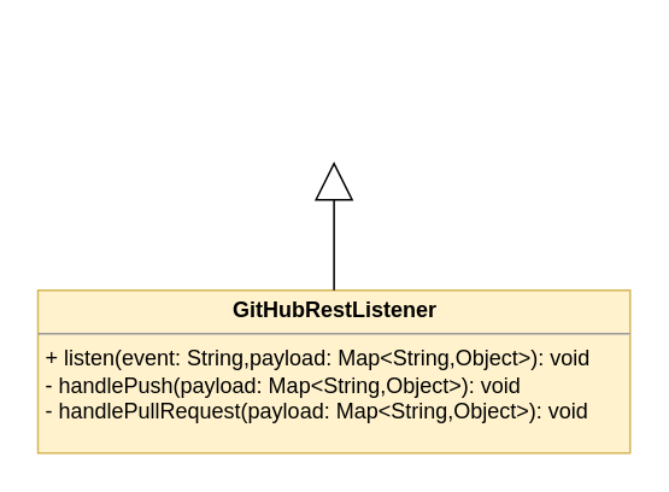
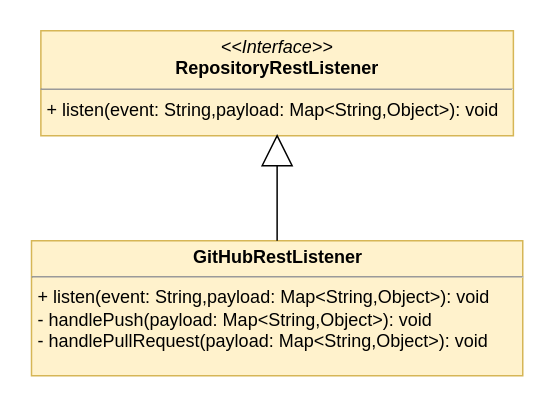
+ <mxCell id="3" value="&lt;p style=&quot;margin: 0px ; margin-top: 4px ; text-align: center&quot;&gt;&lt;i&gt;&amp;lt;&amp;lt;Interface&amp;gt;&amp;gt;&lt;/i&gt;&lt;br&gt;&lt;b&gt;RepositoryRestListener&lt;/b&gt;&lt;/p&gt;&lt;hr size=&quot;1&quot;&gt;&lt;p style=&quot;margin: 0px ; margin-left: 4px&quot;&gt;+ listen(event: String,payload: Map&amp;lt;String,Object&amp;gt;): void&lt;br&gt;&lt;/p&gt;" style="verticalAlign=top;align=left;overflow=fill;fontSize=12;fontFamily=Helvetica;html=1;strokeColor=#d6b656;fillColor=#fff2cc;" vertex="1" parent="1"><mxGeometry x="26.75" y="20" width="315" height="70" as="geometry" /></mxCell>
